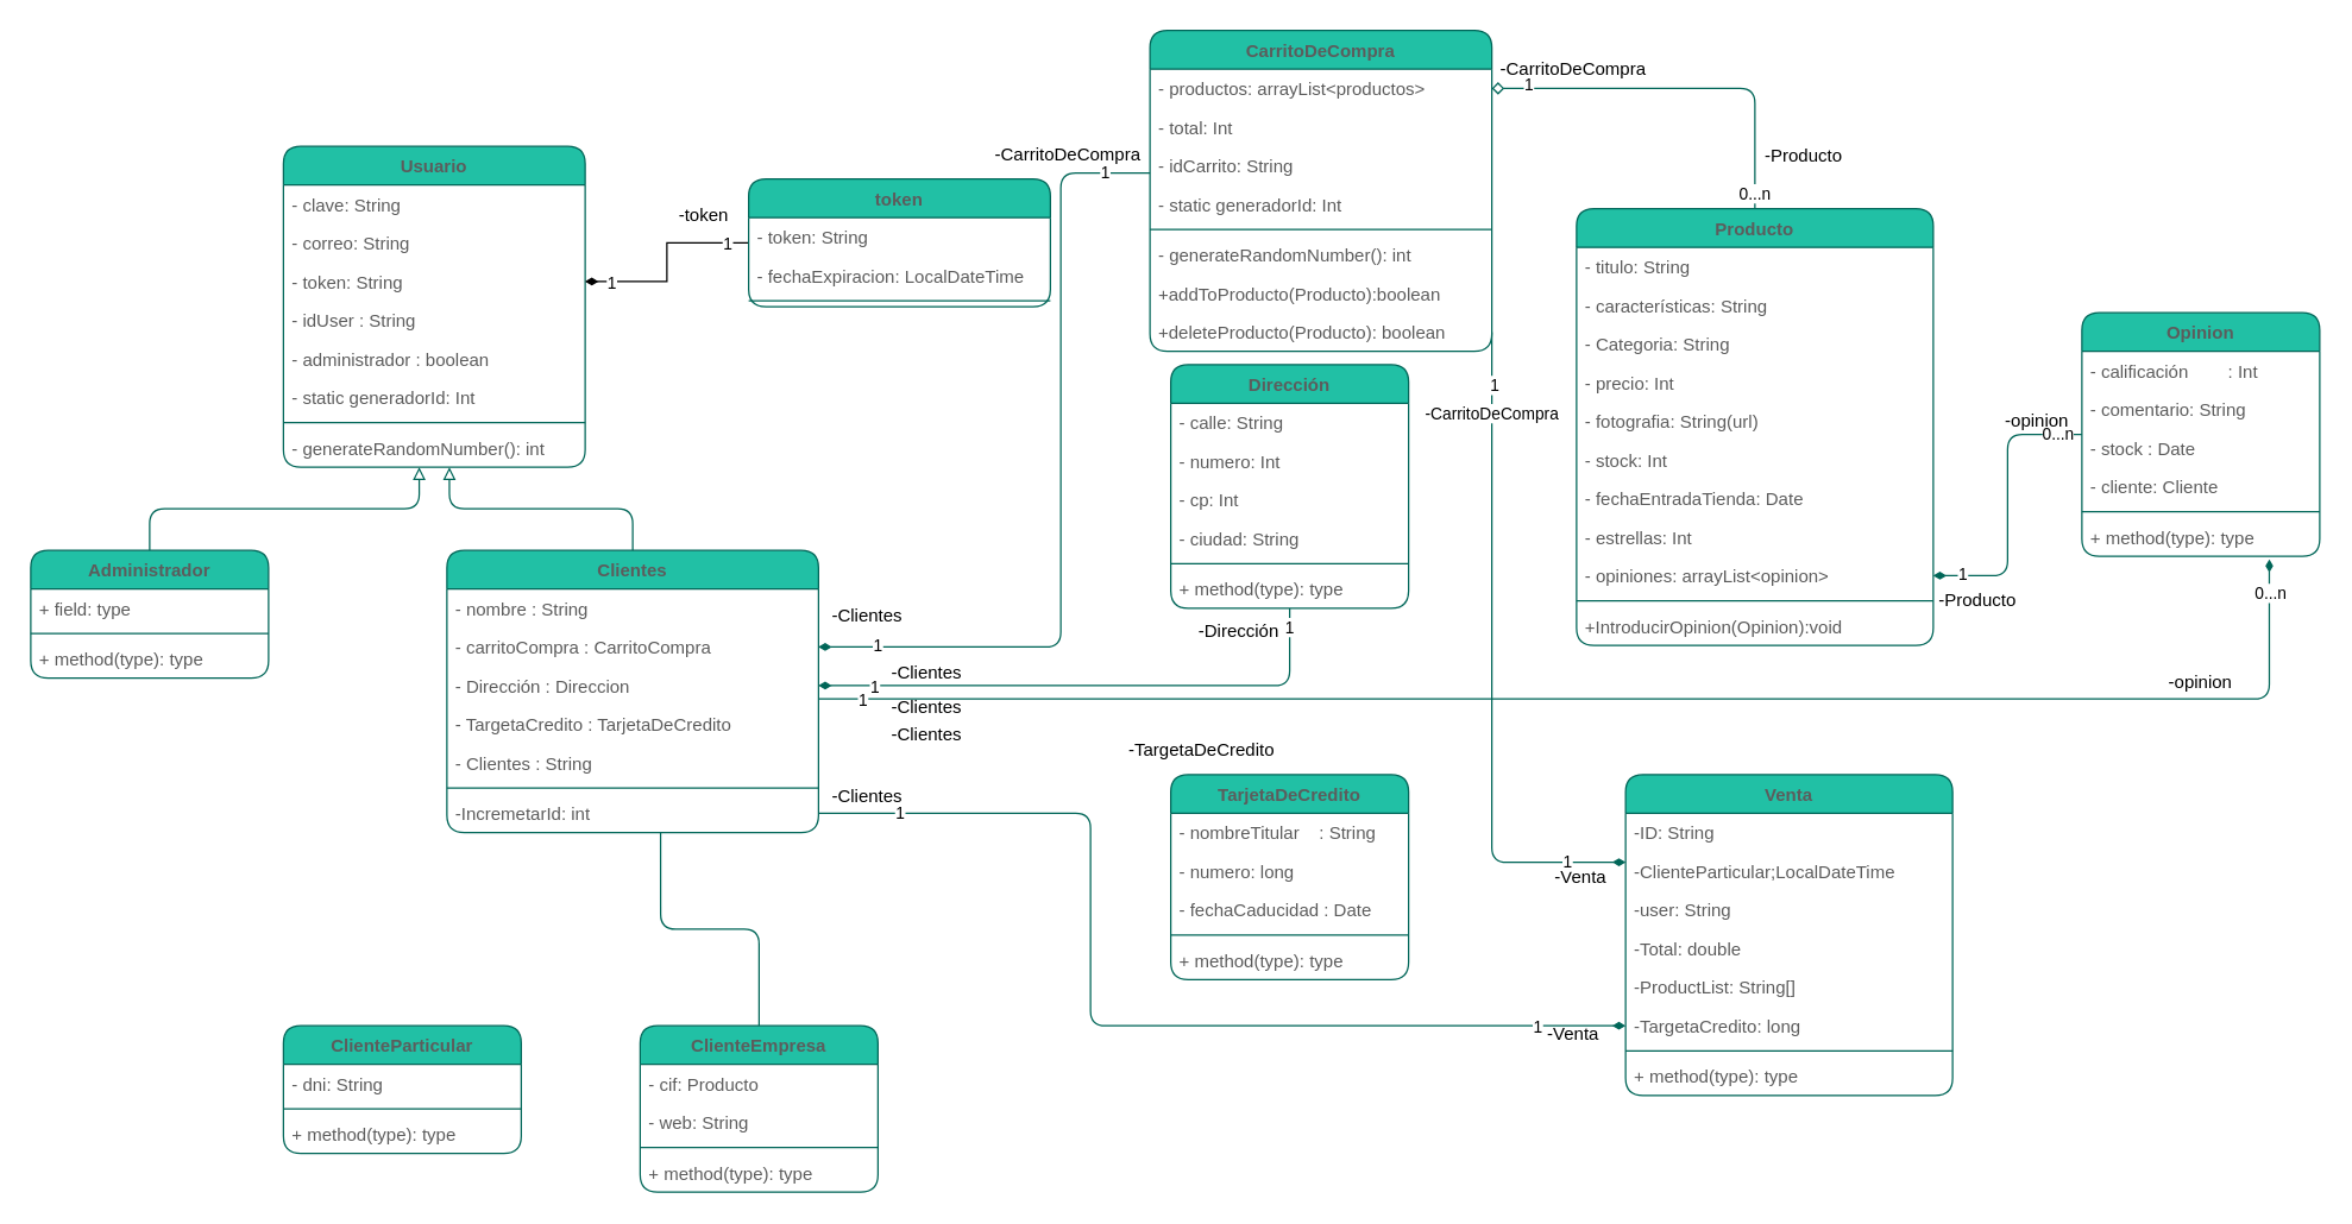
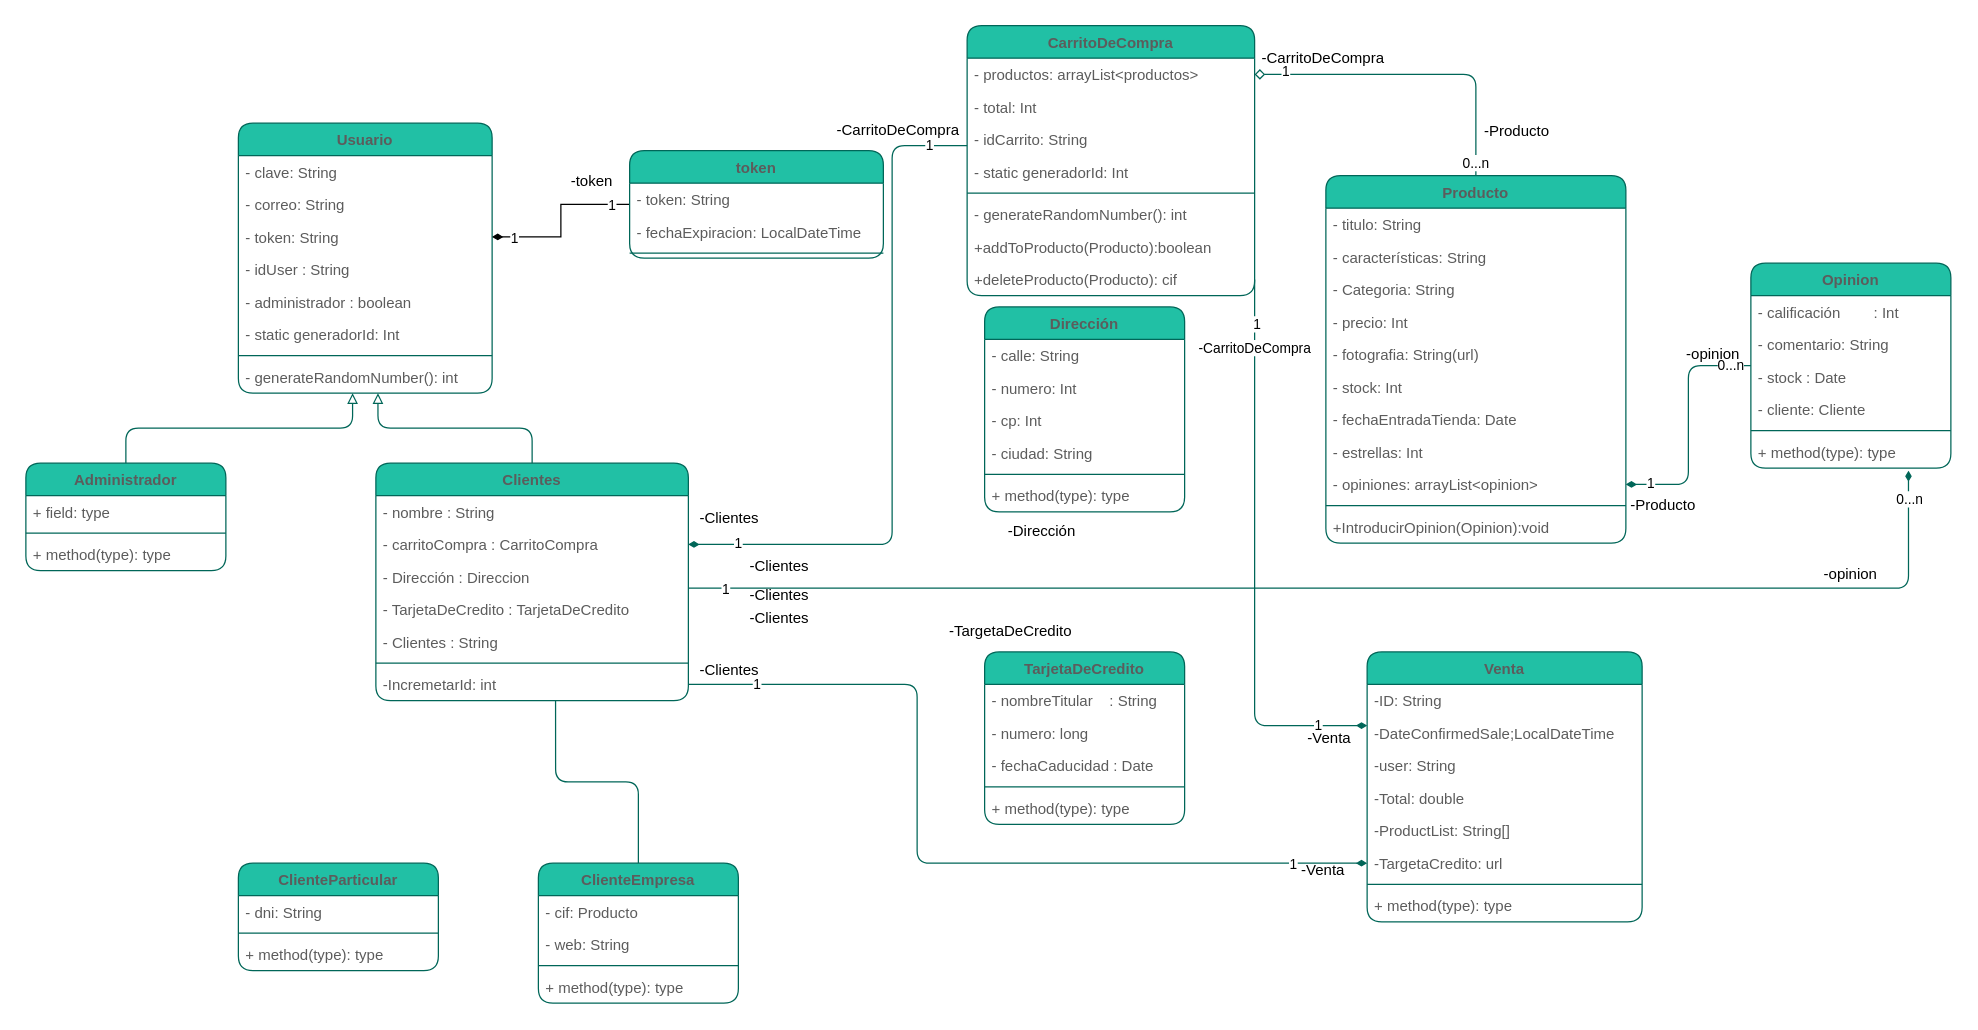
- <mxCell id="87" value="+deleteProducto(Producto): boolean" style="text;strokeColor=none;fillColor=none;align=left;verticalAlign=top;spacingLeft=4;spacingRight=4;overflow=hidden;rotatable=0;points=[[0,0.5],[1,0.5]];portConstraint=eastwest;rounded=1;fontColor=#5C5C5C;" parent="79" vertex="1"><mxGeometry y="190" width="230" height="26" as="geometry" /></mxCell>
+ <mxCell id="87" value="+deleteProducto(Producto): cif" style="text;strokeColor=none;fillColor=none;align=left;verticalAlign=top;spacingLeft=4;spacingRight=4;overflow=hidden;rotatable=0;points=[[0,0.5],[1,0.5]];portConstraint=eastwest;rounded=1;fontColor=#5C5C5C;" parent="79" vertex="1"><mxGeometry y="190" width="230" height="26" as="geometry" /></mxCell>
- <mxCell id="35" style="edgeStyle=orthogonalEdgeStyle;curved=0;rounded=1;sketch=0;orthogonalLoop=1;jettySize=auto;html=1;entryX=1;entryY=0.5;entryDx=0;entryDy=0;fontColor=#5C5C5C;endArrow=diamondThin;endFill=1;strokeColor=#006658;fillColor=#21C0A5;" parent="1" source="38" target="20" edge="1"><mxGeometry relative="1" as="geometry" /></mxCell>
- <mxCell id="36" value="1" style="edgeLabel;html=1;align=center;verticalAlign=middle;resizable=0;points=[];" vertex="1" connectable="0" parent="35"><mxGeometry x="0.798" relative="1" as="geometry"><mxPoint as="offset" /></mxGeometry></mxCell>
- <mxCell id="37" value="1" style="edgeLabel;html=1;align=center;verticalAlign=middle;resizable=0;points=[];" vertex="1" connectable="0" parent="35"><mxGeometry x="-0.935" y="-1" relative="1" as="geometry"><mxPoint as="offset" /></mxGeometry></mxCell>
- <mxCell id="21" value="- TargetaCredito : TarjetaDeCredito " style="text;strokeColor=none;fillColor=none;align=left;verticalAlign=top;spacingLeft=4;spacingRight=4;overflow=hidden;rotatable=0;points=[[0,0.5],[1,0.5]];portConstraint=eastwest;rounded=1;fontColor=#5C5C5C;" parent="17" vertex="1"><mxGeometry y="104" width="250" height="26" as="geometry" /></mxCell>
+ <mxCell id="21" value="- TarjetaDeCredito : TarjetaDeCredito " style="text;strokeColor=none;fillColor=none;align=left;verticalAlign=top;spacingLeft=4;spacingRight=4;overflow=hidden;rotatable=0;points=[[0,0.5],[1,0.5]];portConstraint=eastwest;rounded=1;fontColor=#5C5C5C;" parent="17" vertex="1"><mxGeometry y="104" width="250" height="26" as="geometry" /></mxCell>
- <mxCell id="97" value="-ClienteParticular;LocalDateTime" style="text;strokeColor=none;fillColor=none;align=left;verticalAlign=top;spacingLeft=4;spacingRight=4;overflow=hidden;rotatable=0;points=[[0,0.5],[1,0.5]];portConstraint=eastwest;rounded=1;fontColor=#5C5C5C;" parent="95" vertex="1"><mxGeometry y="52" width="220" height="26" as="geometry" /></mxCell>
+ <mxCell id="97" value="-DateConfirmedSale;LocalDateTime" style="text;strokeColor=none;fillColor=none;align=left;verticalAlign=top;spacingLeft=4;spacingRight=4;overflow=hidden;rotatable=0;points=[[0,0.5],[1,0.5]];portConstraint=eastwest;rounded=1;fontColor=#5C5C5C;" parent="95" vertex="1"><mxGeometry y="52" width="220" height="26" as="geometry" /></mxCell>
- <mxCell id="101" value="-TargetaCredito: long" style="text;strokeColor=none;fillColor=none;align=left;verticalAlign=top;spacingLeft=4;spacingRight=4;overflow=hidden;rotatable=0;points=[[0,0.5],[1,0.5]];portConstraint=eastwest;rounded=1;fontColor=#5C5C5C;" parent="95" vertex="1"><mxGeometry y="156" width="220" height="26" as="geometry" /></mxCell>
+ <mxCell id="101" value="-TargetaCredito: url" style="text;strokeColor=none;fillColor=none;align=left;verticalAlign=top;spacingLeft=4;spacingRight=4;overflow=hidden;rotatable=0;points=[[0,0.5],[1,0.5]];portConstraint=eastwest;rounded=1;fontColor=#5C5C5C;" parent="95" vertex="1"><mxGeometry y="156" width="220" height="26" as="geometry" /></mxCell>
